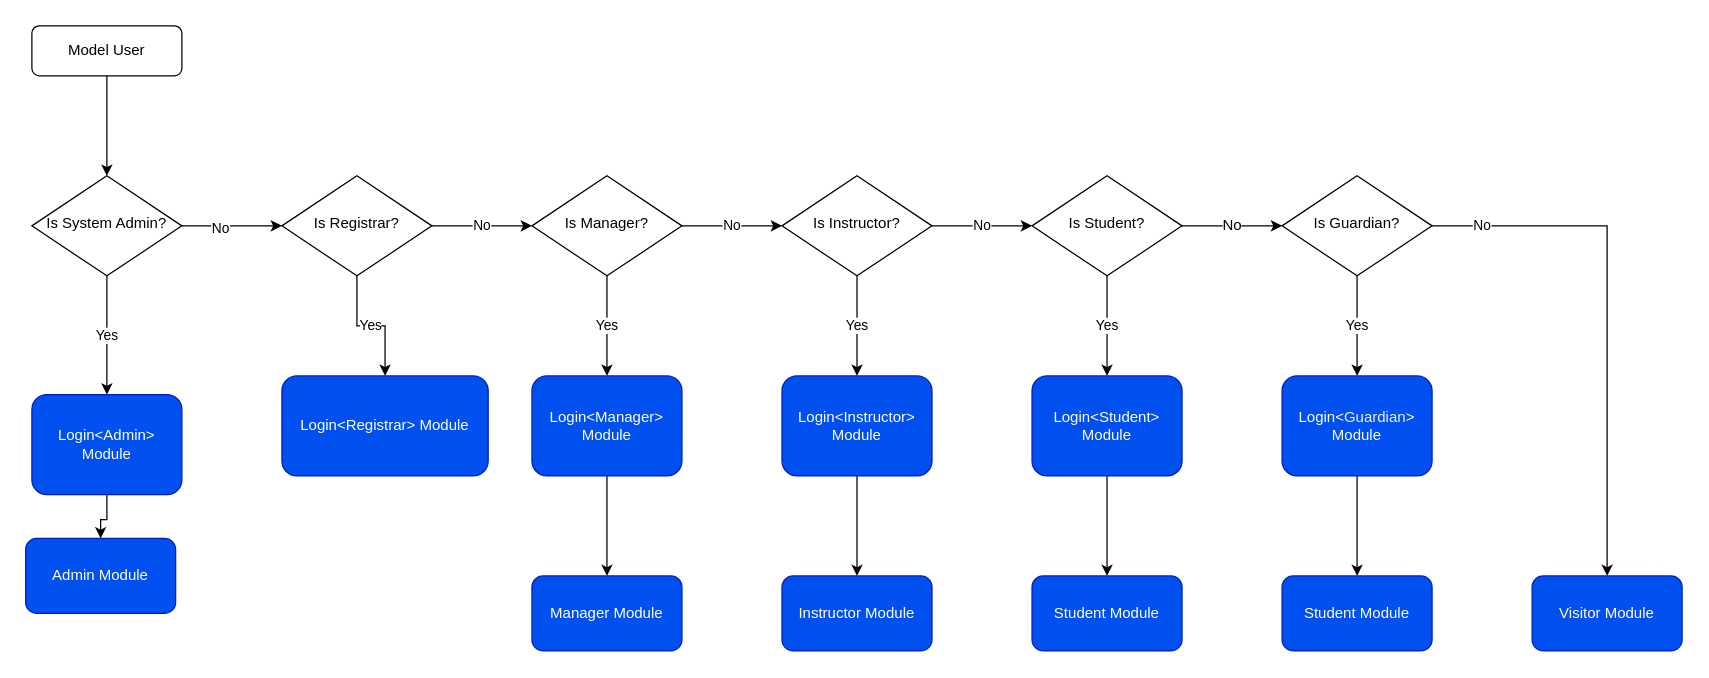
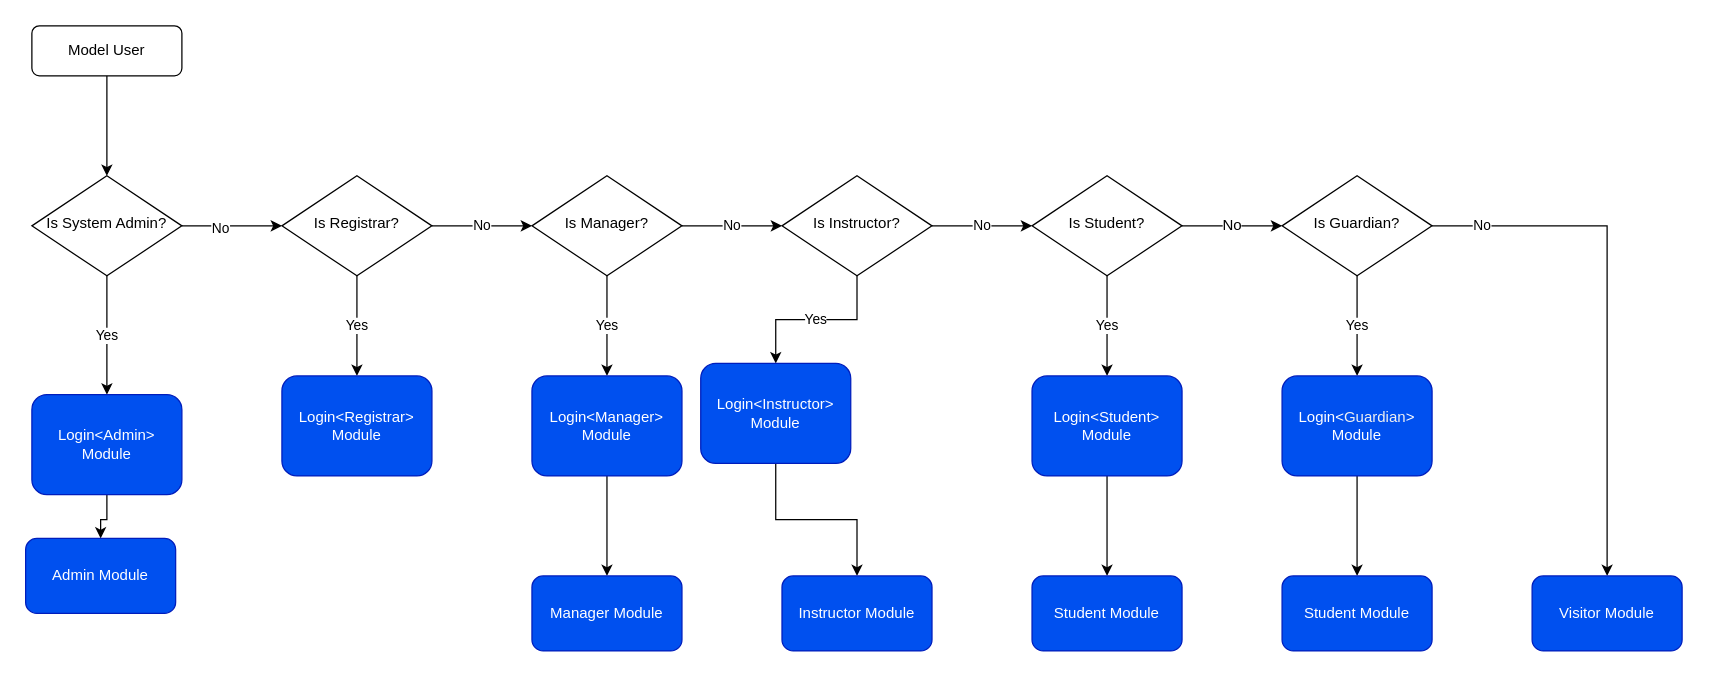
- <mxCell id="19" value="Login&amp;lt;Registrar&amp;gt; Module" style="rounded=1;whiteSpace=wrap;html=1;fontSize=12;glass=0;strokeWidth=1;shadow=0;fillColor=#0050ef;strokeColor=#001DBC;fontColor=#ffffff;" parent="1" vertex="1"><mxGeometry x="225" y="300" width="165" height="80" as="geometry" /></mxCell>
+ <mxCell id="19" value="Login&amp;lt;Registrar&amp;gt; Module" style="rounded=1;whiteSpace=wrap;html=1;fontSize=12;glass=0;strokeWidth=1;shadow=0;fillColor=#0050ef;strokeColor=#001DBC;fontColor=#ffffff;" parent="1" vertex="1"><mxGeometry x="225" y="300" width="120" height="80" as="geometry" /></mxCell>
- <mxCell id="25" value="Login&amp;lt;Instructor&amp;gt; Module" style="rounded=1;whiteSpace=wrap;html=1;fontSize=12;glass=0;strokeWidth=1;shadow=0;fillColor=#0050ef;strokeColor=#001DBC;fontColor=#ffffff;" parent="1" vertex="1"><mxGeometry x="625" y="300" width="120" height="80" as="geometry" /></mxCell>
+ <mxCell id="25" value="Login&amp;lt;Instructor&amp;gt; Module" style="rounded=1;whiteSpace=wrap;html=1;fontSize=12;glass=0;strokeWidth=1;shadow=0;fillColor=#0050ef;strokeColor=#001DBC;fontColor=#ffffff;" parent="1" vertex="1"><mxGeometry x="560" y="290" width="120" height="80" as="geometry" /></mxCell>
